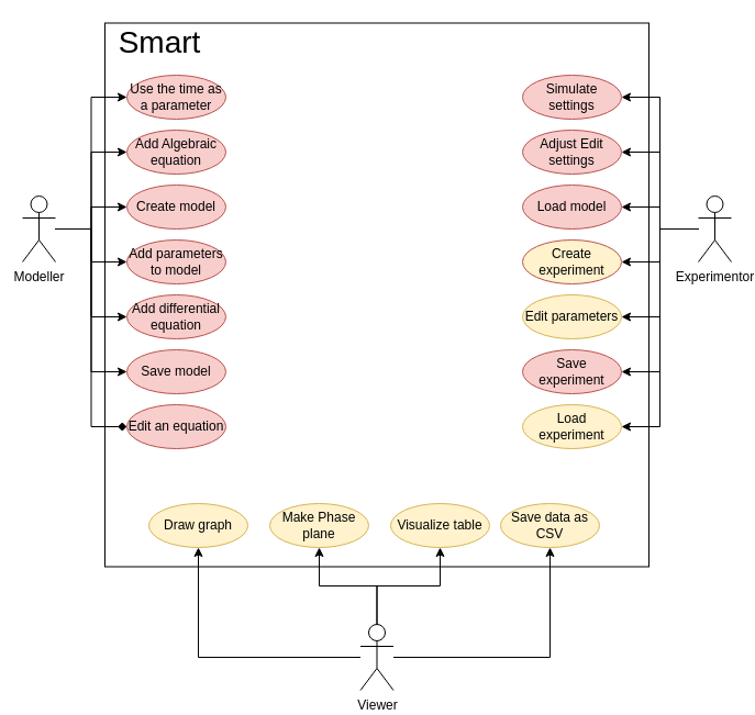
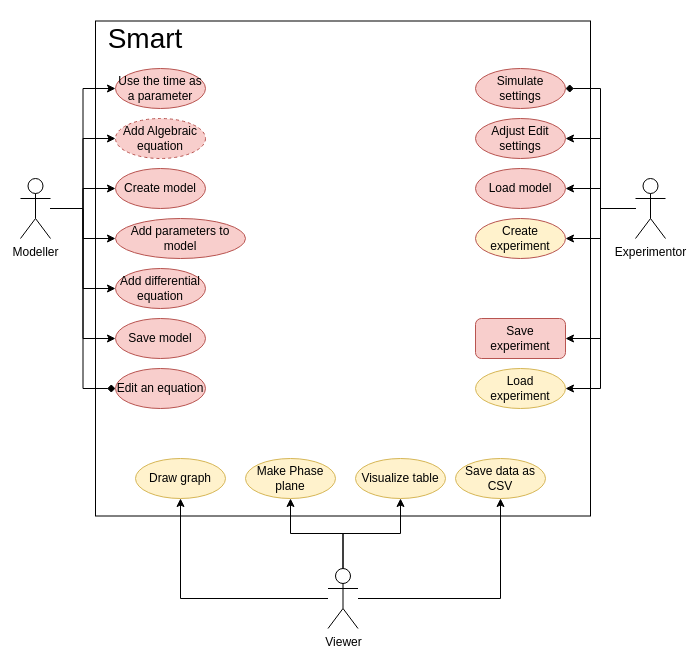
- <mxCell id="11" style="edgeStyle=orthogonalEdgeStyle;rounded=0;orthogonalLoop=1;jettySize=auto;html=1;entryX=1;entryY=0.5;entryDx=0;entryDy=0;" edge="1" parent="1" source="18" target="42"><mxGeometry relative="1" as="geometry" /></mxCell>
+ <mxCell id="11" style="edgeStyle=orthogonalEdgeStyle;rounded=0;orthogonalLoop=1;jettySize=auto;html=1;entryX=1;entryY=0.5;entryDx=0;entryDy=0;endArrow=diamond;" edge="1" parent="1" source="18" target="42"><mxGeometry relative="1" as="geometry" /></mxCell>
- <mxCell id="36" value="Add Algebraic equation" style="ellipse;whiteSpace=wrap;html=1;fillColor=#f8cecc;strokeColor=#b85450;" parent="1" vertex="1"><mxGeometry x="115" y="118" width="90" height="40" as="geometry" /></mxCell>
+ <mxCell id="36" value="Add Algebraic equation" style="ellipse;whiteSpace=wrap;html=1;fillColor=#f8cecc;strokeColor=#b85450;dashed=1;" parent="1" vertex="1"><mxGeometry x="115" y="118" width="90" height="40" as="geometry" /></mxCell>
- <mxCell id="30" value="Add parameters to model" style="ellipse;whiteSpace=wrap;html=1;fillColor=#f8cecc;strokeColor=#b85450;" parent="1" vertex="1"><mxGeometry x="115" y="218" width="90" height="40" as="geometry" /></mxCell>
+ <mxCell id="30" value="Add parameters to model" style="ellipse;whiteSpace=wrap;html=1;fillColor=#f8cecc;strokeColor=#b85450;" parent="1" vertex="1"><mxGeometry x="115" y="218" width="130" height="40" as="geometry" /></mxCell>
- <mxCell id="29" value="Edit parameters" style="ellipse;whiteSpace=wrap;html=1;fillColor=#fff2cc;strokeColor=#d6b656;" parent="1" vertex="1"><mxGeometry x="475" y="268" width="90" height="40" as="geometry" /></mxCell>
- <mxCell id="15" style="edgeStyle=orthogonalEdgeStyle;rounded=0;orthogonalLoop=1;jettySize=auto;html=1;entryX=1;entryY=0.5;entryDx=0;entryDy=0;" edge="1" parent="1" source="18" target="29"><mxGeometry relative="1" as="geometry" /></mxCell>
- <mxCell id="34" value="Save experiment" style="ellipse;whiteSpace=wrap;html=1;fillColor=#f8cecc;strokeColor=#b85450;" parent="1" vertex="1"><mxGeometry x="475" y="318" width="90" height="40" as="geometry" /></mxCell>
+ <mxCell id="34" value="Save experiment" style="whiteSpace=wrap;html=1;fillColor=#f8cecc;strokeColor=#b85450;rounded=1;" parent="1" vertex="1"><mxGeometry x="475" y="318" width="90" height="40" as="geometry" /></mxCell>
